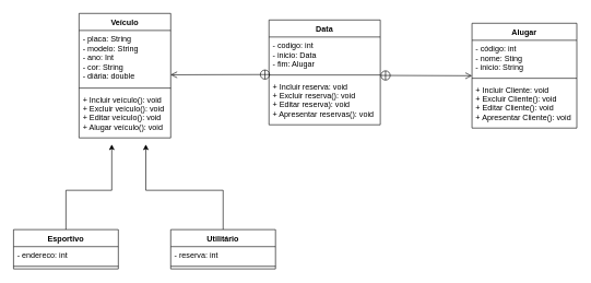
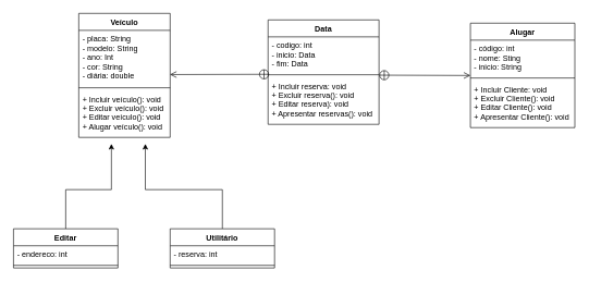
- <mxCell id="7" value="- codigo: int&#10;- inicio: Data&#10;- fim: Alugar" style="text;strokeColor=none;fillColor=none;align=left;verticalAlign=top;spacingLeft=4;spacingRight=4;overflow=hidden;rotatable=0;points=[[0,0.5],[1,0.5]];portConstraint=eastwest;" vertex="1" parent="6"><mxGeometry y="26" width="170" height="54" as="geometry" /></mxCell>
+ <mxCell id="7" value="- codigo: int&#10;- inicio: Data&#10;- fim: Data" style="text;strokeColor=none;fillColor=none;align=left;verticalAlign=top;spacingLeft=4;spacingRight=4;overflow=hidden;rotatable=0;points=[[0,0.5],[1,0.5]];portConstraint=eastwest;" vertex="1" parent="6"><mxGeometry y="26" width="170" height="54" as="geometry" /></mxCell>
- <mxCell id="15" value="Esportivo" style="swimlane;fontStyle=1;align=center;verticalAlign=top;childLayout=stackLayout;horizontal=1;startSize=26;horizontalStack=0;resizeParent=1;resizeParentMax=0;resizeLast=0;collapsible=1;marginBottom=0;" vertex="1" parent="1"><mxGeometry x="20" y="350" width="160" height="60" as="geometry" /></mxCell>
+ <mxCell id="15" value="Editar" style="swimlane;fontStyle=1;align=center;verticalAlign=top;childLayout=stackLayout;horizontal=1;startSize=26;horizontalStack=0;resizeParent=1;resizeParentMax=0;resizeLast=0;collapsible=1;marginBottom=0;" vertex="1" parent="1"><mxGeometry x="20" y="350" width="160" height="60" as="geometry" /></mxCell>
